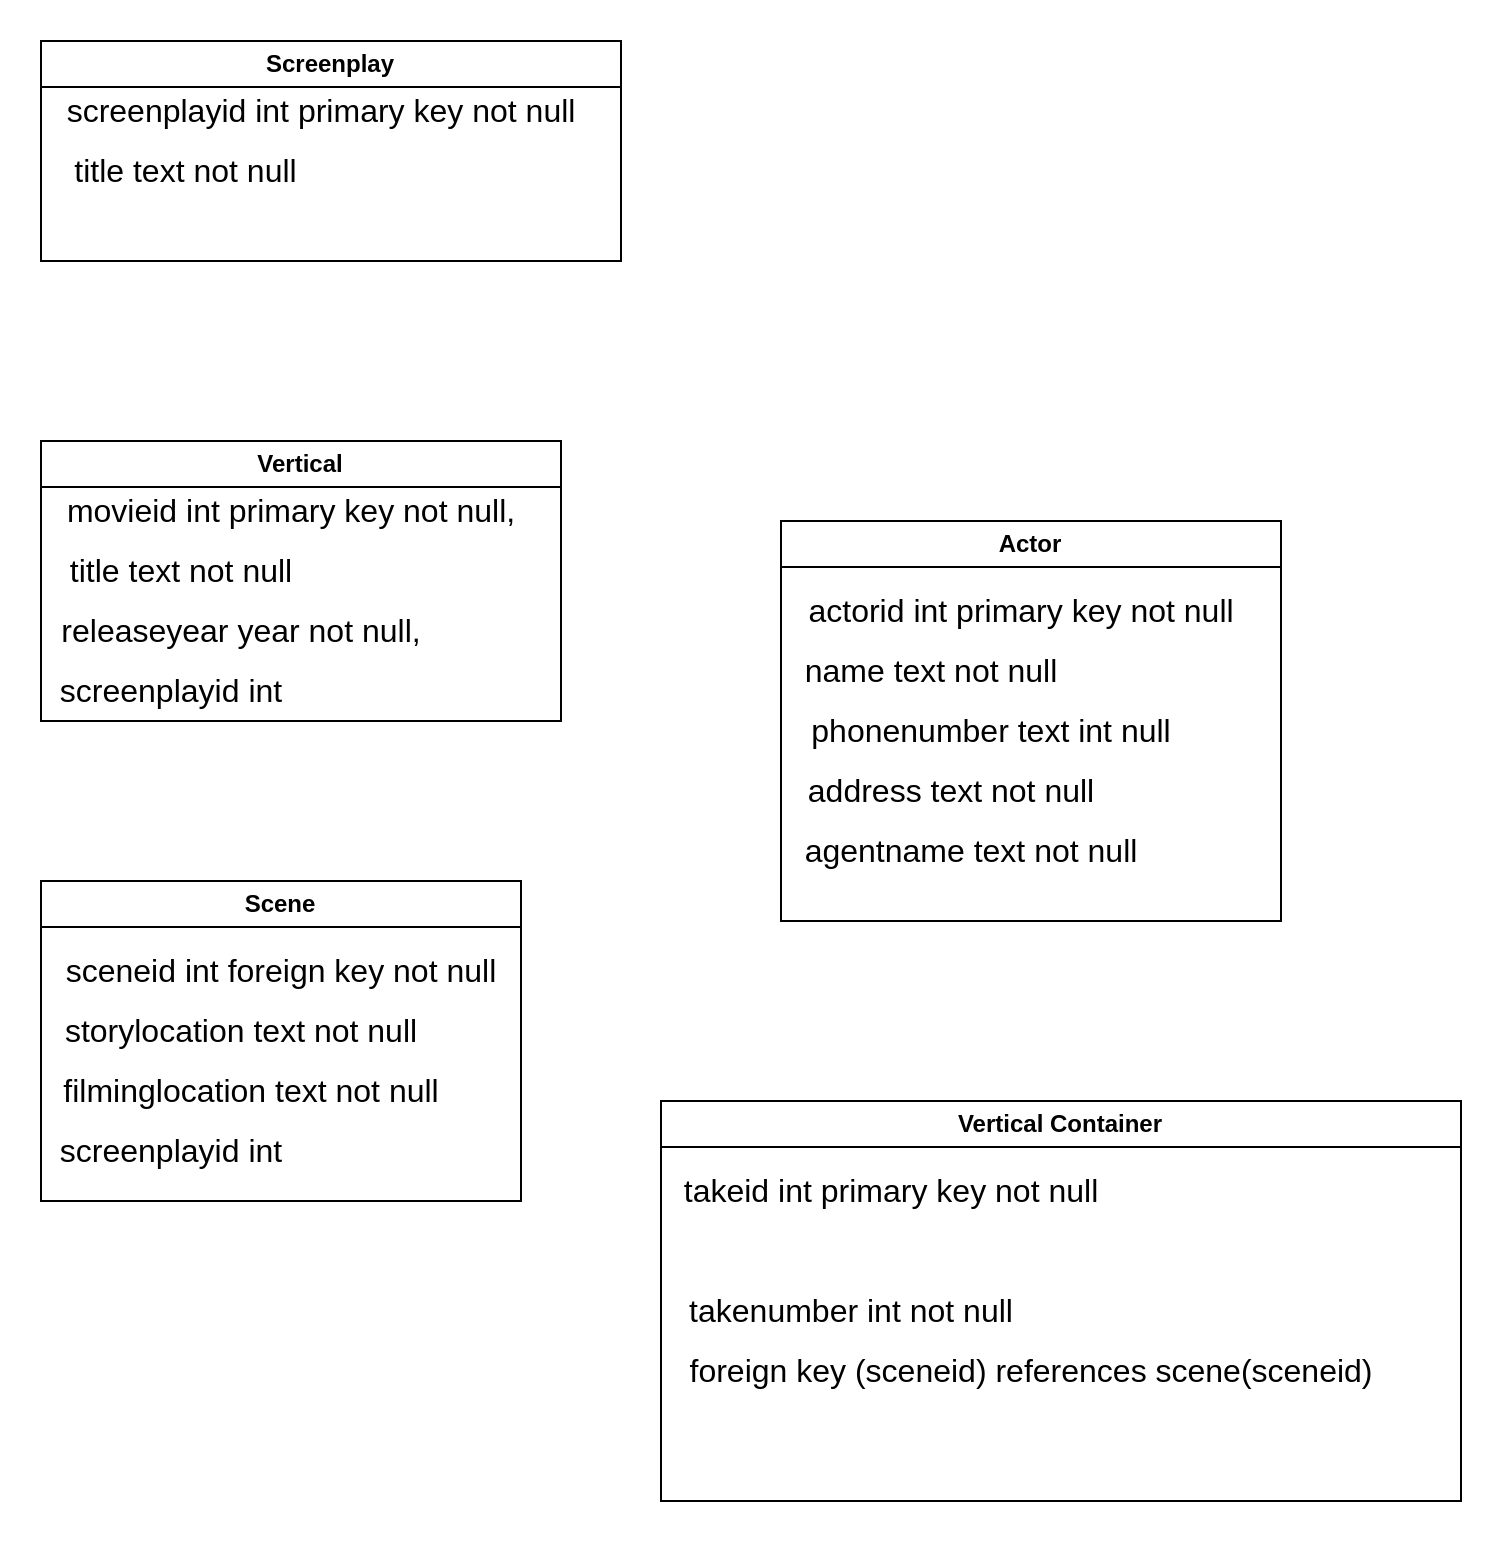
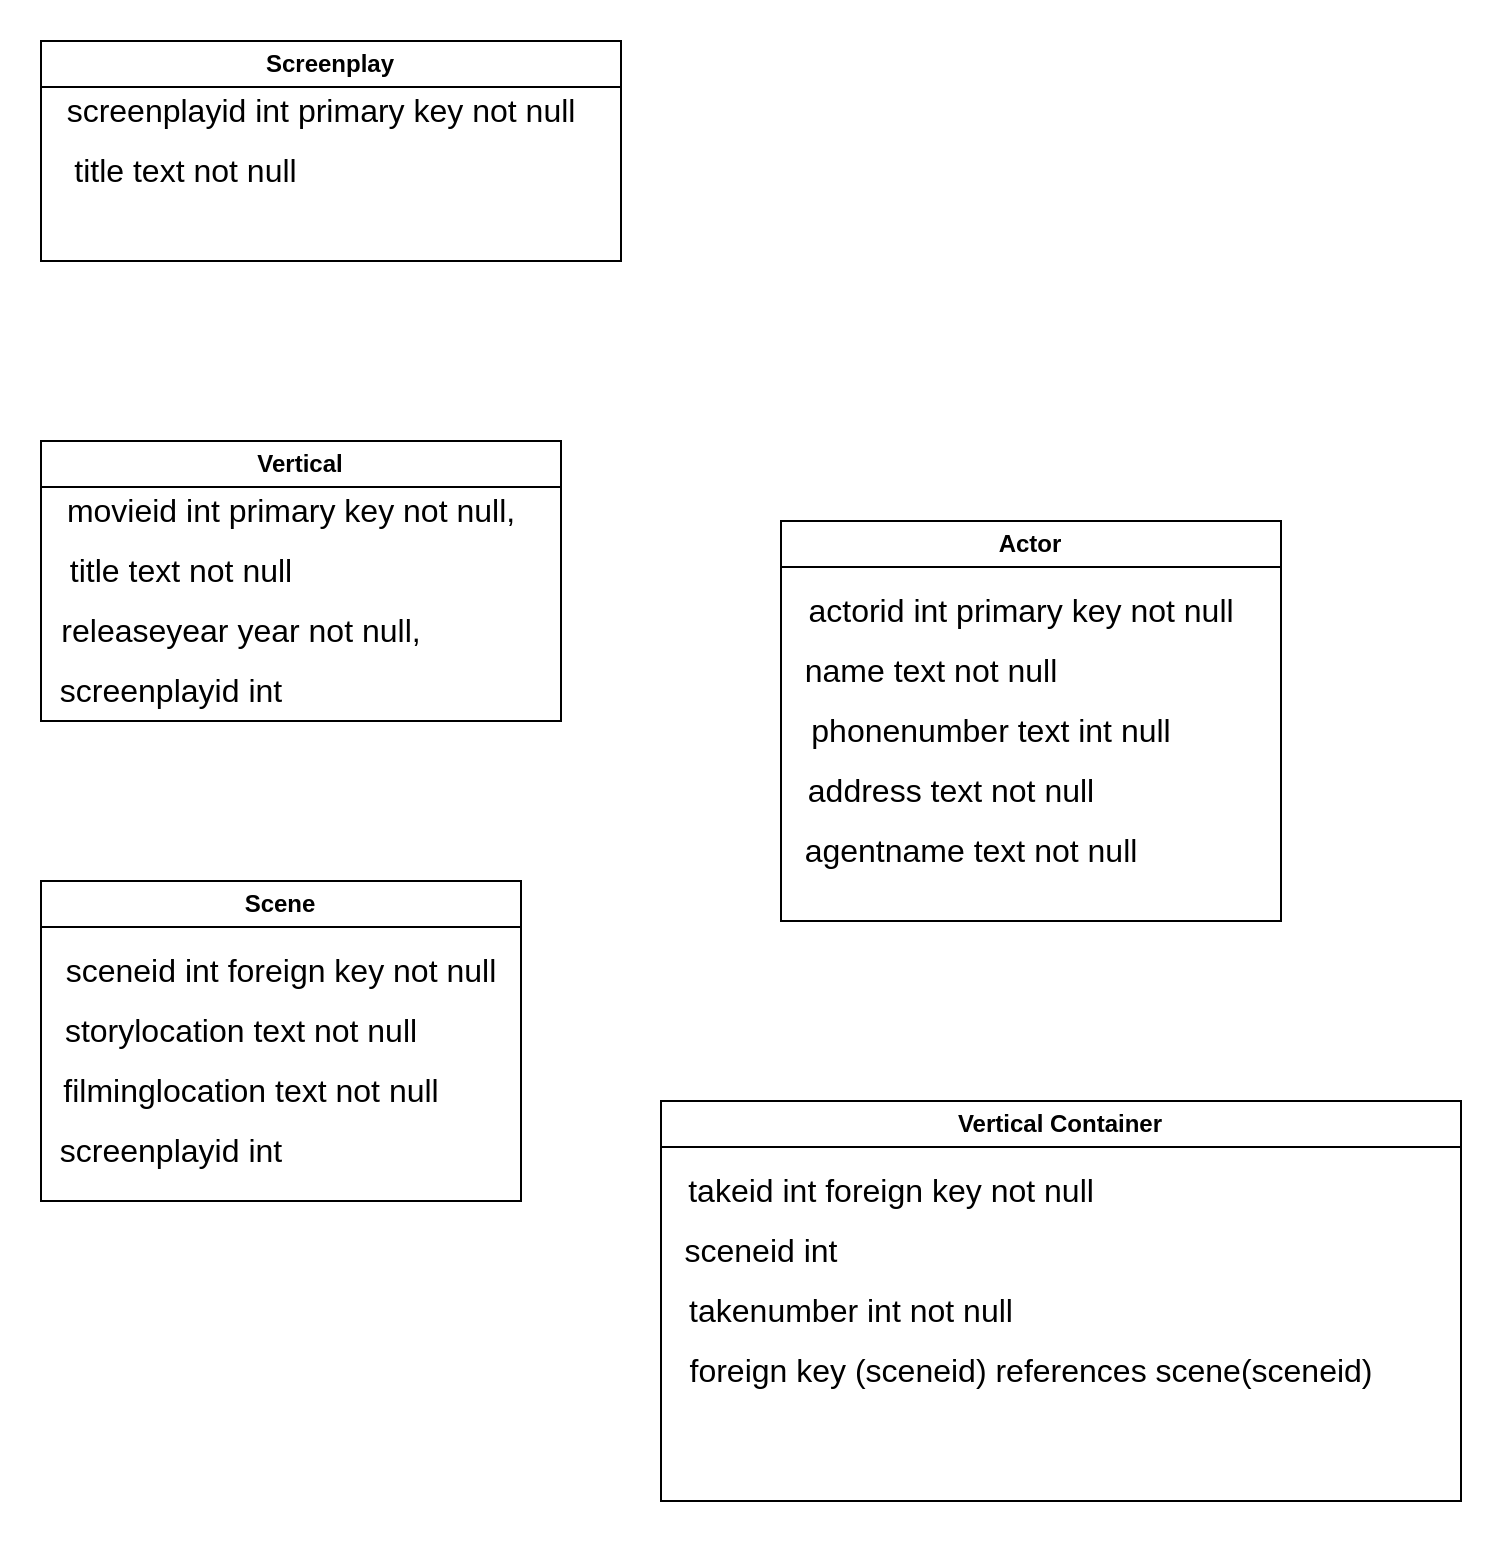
- <mxCell id="22" value="takeid &lt;span class=&quot;hljs-type&quot;&gt;int&lt;/span&gt; &lt;span class=&quot;hljs-keyword&quot;&gt;primary&lt;/span&gt; key &lt;span class=&quot;hljs-keyword&quot;&gt;not&lt;/span&gt; &lt;span class=&quot;hljs-keyword&quot;&gt;null&lt;/span&gt;" style="text;html=1;align=center;verticalAlign=middle;resizable=0;points=[];autosize=1;strokeColor=none;fillColor=none;fontSize=16;" vertex="1" parent="21"><mxGeometry y="30" width="230" height="30" as="geometry" /></mxCell>
+ <mxCell id="22" value="takeid &lt;span class=&quot;hljs-type&quot;&gt;int&lt;/span&gt; &lt;span class=&quot;hljs-keyword&quot;&gt;foreign&lt;/span&gt; key &lt;span class=&quot;hljs-keyword&quot;&gt;not&lt;/span&gt; &lt;span class=&quot;hljs-keyword&quot;&gt;null&lt;/span&gt;" style="text;html=1;align=center;verticalAlign=middle;resizable=0;points=[];autosize=1;strokeColor=none;fillColor=none;fontSize=16;" vertex="1" parent="21"><mxGeometry y="30" width="230" height="30" as="geometry" /></mxCell>
+ <mxCell id="23" value="sceneid &lt;span class=&quot;hljs-type&quot;&gt;int&lt;/span&gt;" style="text;html=1;align=center;verticalAlign=middle;resizable=0;points=[];autosize=1;strokeColor=none;fillColor=none;fontSize=16;" vertex="1" parent="21"><mxGeometry y="60" width="100" height="30" as="geometry" /></mxCell>
